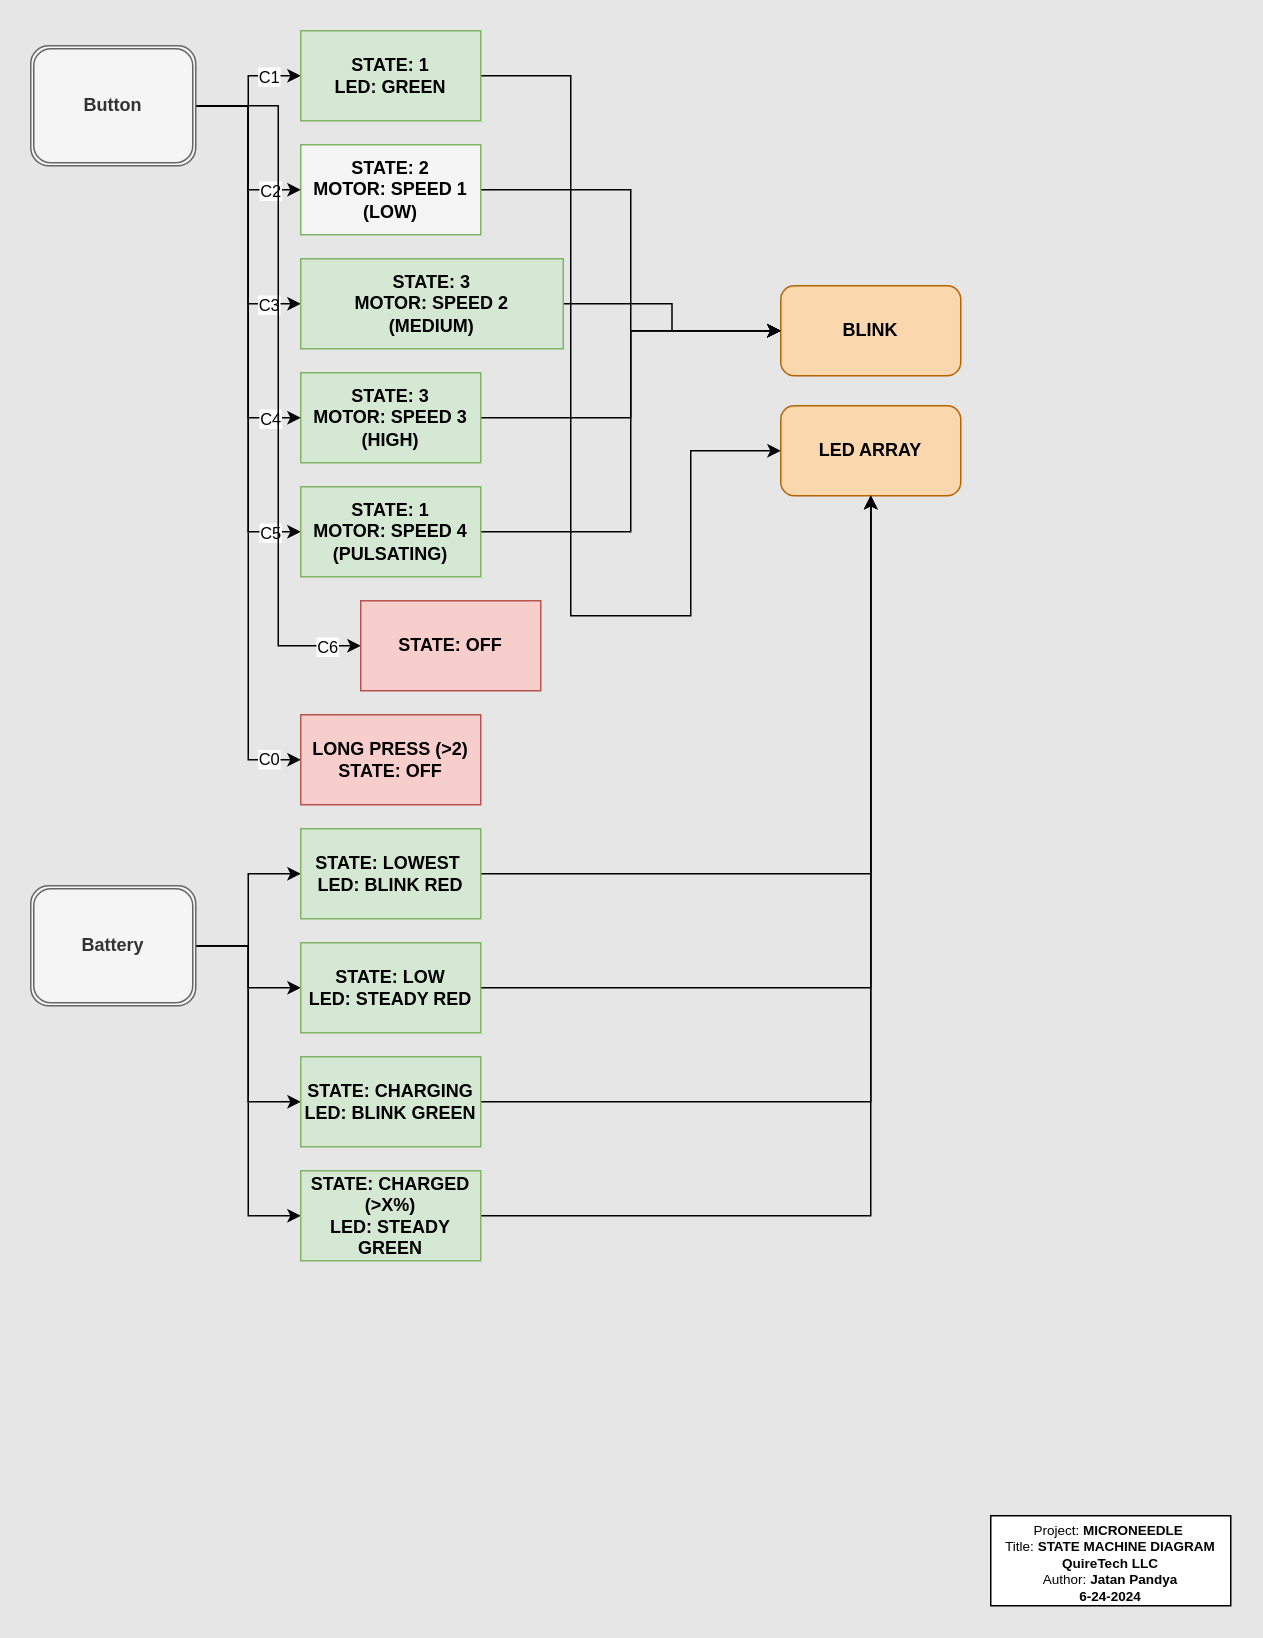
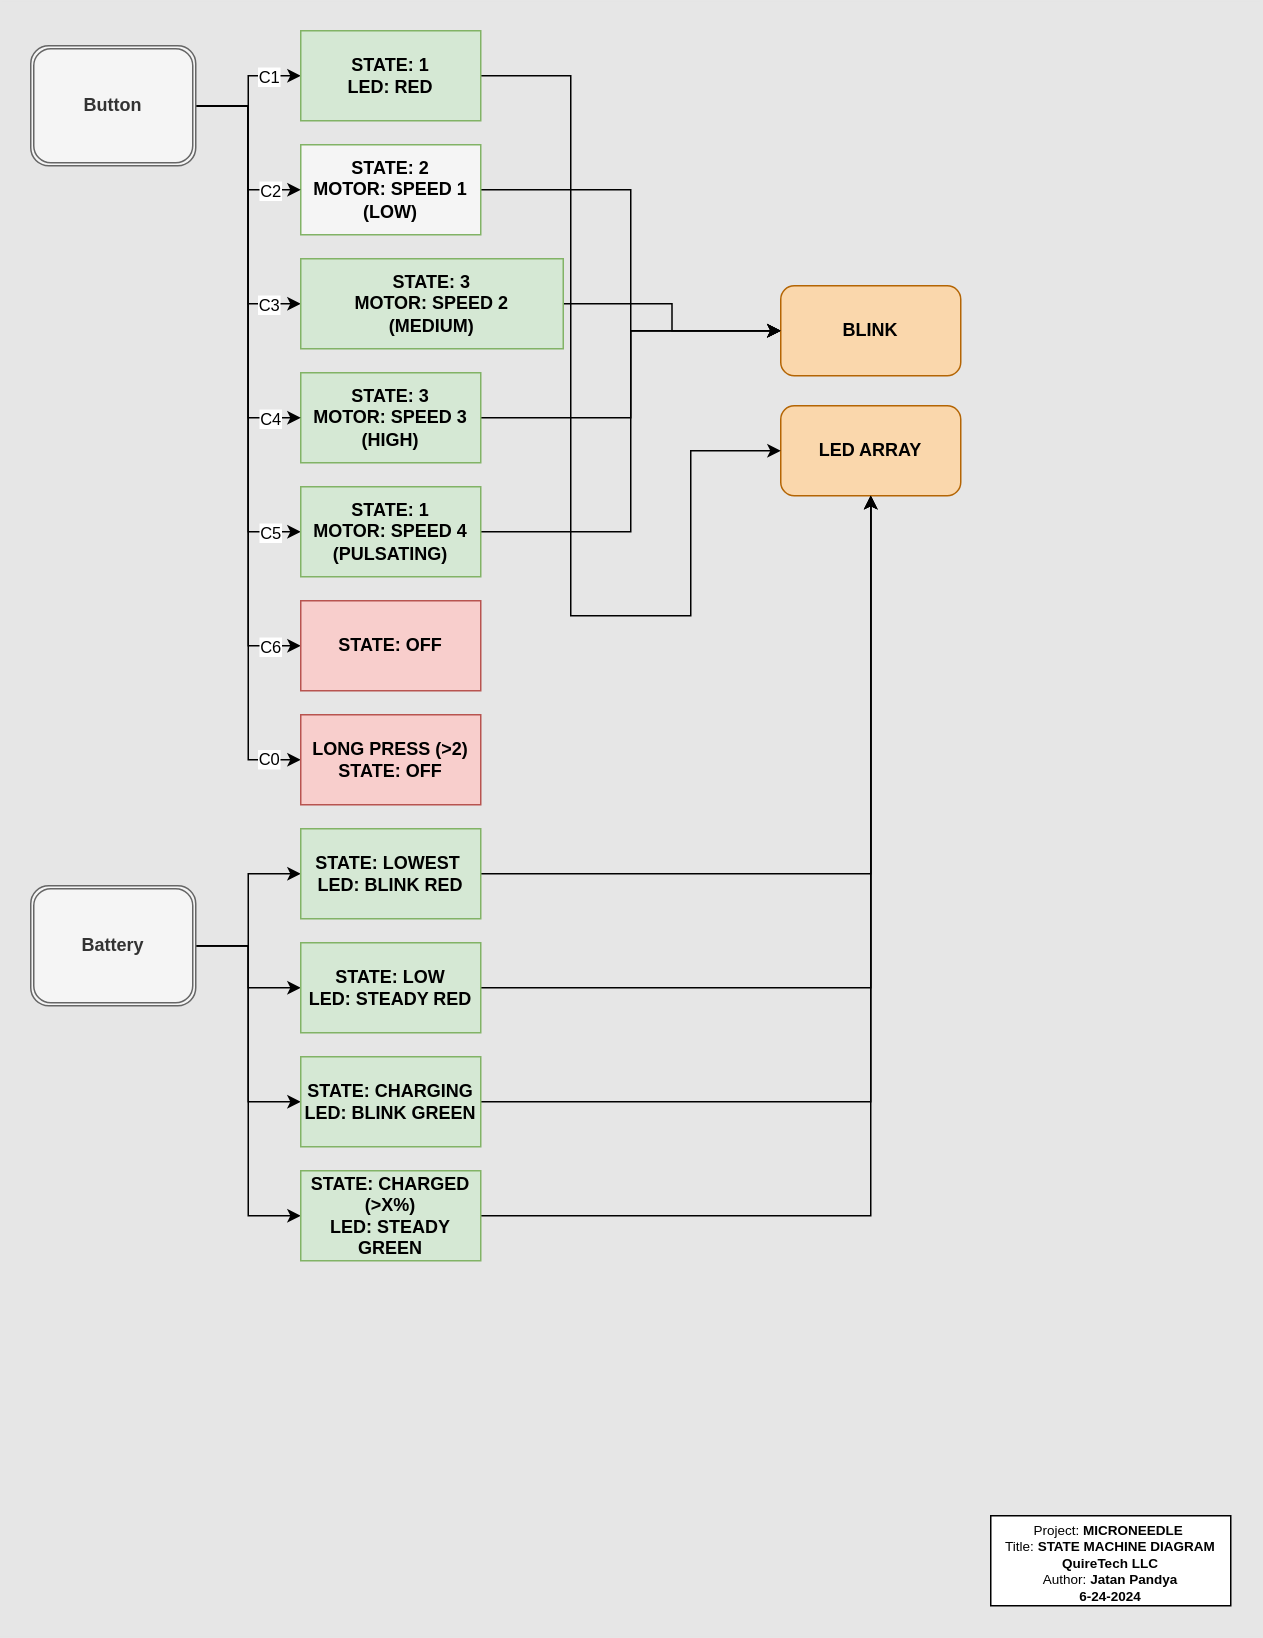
- <mxCell id="24" value="&lt;b&gt;STATE: 1&lt;br&gt;LED: GREEN&lt;/b&gt;" style="rounded=0;whiteSpace=wrap;html=1;fillColor=#d5e8d4;strokeColor=#82b366;" parent="1" vertex="1"><mxGeometry x="200" y="20" width="120" height="60" as="geometry" /></mxCell>
+ <mxCell id="24" value="&lt;b&gt;STATE: 1&lt;br&gt;LED: RED&lt;/b&gt;" style="rounded=0;whiteSpace=wrap;html=1;fillColor=#d5e8d4;strokeColor=#82b366;" parent="1" vertex="1"><mxGeometry x="200" y="20" width="120" height="60" as="geometry" /></mxCell>
- <mxCell id="29" value="&lt;b&gt;STATE: OFF&lt;/b&gt;" style="rounded=0;whiteSpace=wrap;html=1;fillColor=#f8cecc;strokeColor=#b85450;" parent="1" vertex="1"><mxGeometry x="240" y="400" width="120" height="60" as="geometry" /></mxCell>
+ <mxCell id="29" value="&lt;b&gt;STATE: OFF&lt;/b&gt;" style="rounded=0;whiteSpace=wrap;html=1;fillColor=#f8cecc;strokeColor=#b85450;" parent="1" vertex="1"><mxGeometry x="200" y="400" width="120" height="60" as="geometry" /></mxCell>
